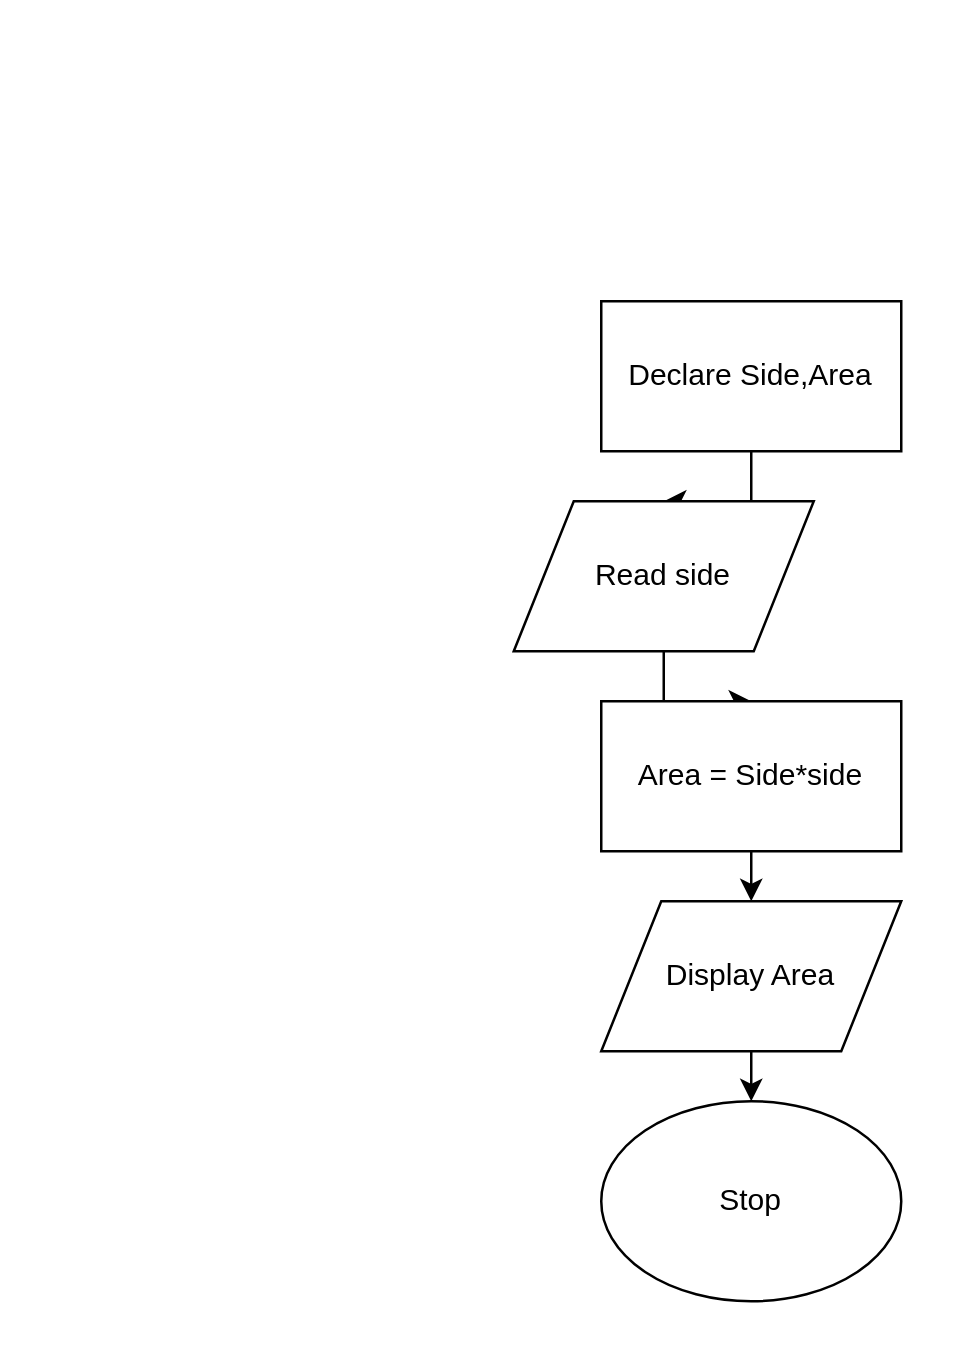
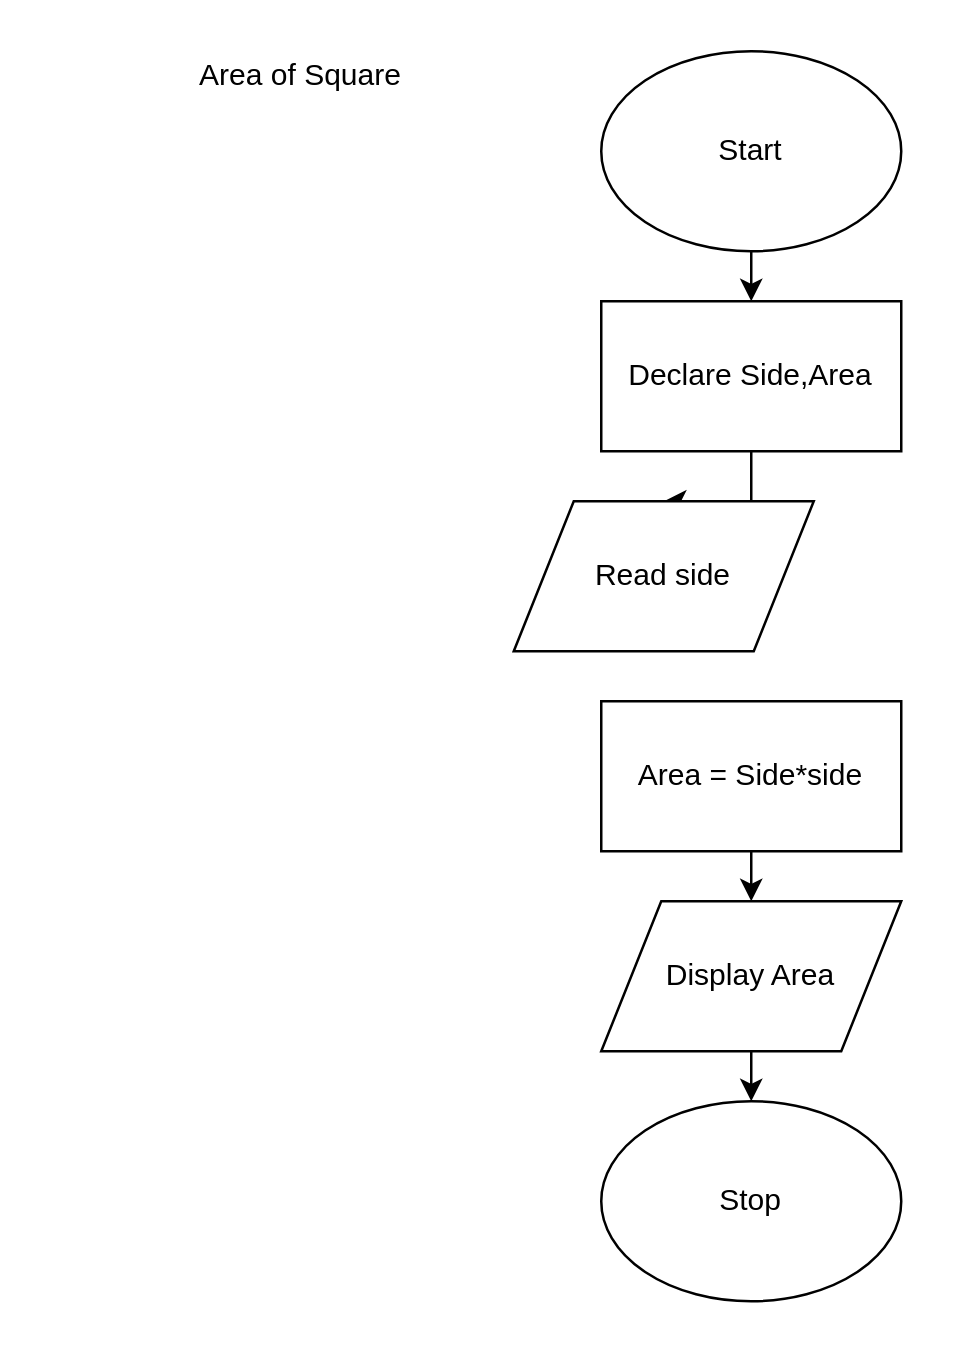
+ <mxCell id="13" value="Area of Square&lt;br&gt;" style="text;html=1;strokeColor=none;fillColor=none;align=center;verticalAlign=middle;whiteSpace=wrap;rounded=0;" vertex="1" parent="1"><mxGeometry x="20" y="20" width="200" height="20" as="geometry" /></mxCell>
+ <mxCell id="3" value="Start" style="ellipse;whiteSpace=wrap;html=1;" vertex="1" parent="1"><mxGeometry x="240" y="20" width="120" height="80" as="geometry" /></mxCell>
+ <mxCell id="2" style="edgeStyle=orthogonalEdgeStyle;rounded=0;orthogonalLoop=1;jettySize=auto;html=1;exitX=0.5;exitY=1;exitDx=0;exitDy=0;entryX=0.5;entryY=0;entryDx=0;entryDy=0;" edge="1" parent="1" source="3" target="5"><mxGeometry relative="1" as="geometry" /></mxCell>
- <mxCell id="6" style="edgeStyle=orthogonalEdgeStyle;rounded=0;orthogonalLoop=1;jettySize=auto;html=1;exitX=0.5;exitY=1;exitDx=0;exitDy=0;entryX=0.5;entryY=0;entryDx=0;entryDy=0;" edge="1" parent="1" source="7" target="9"><mxGeometry relative="1" as="geometry" /></mxCell>
